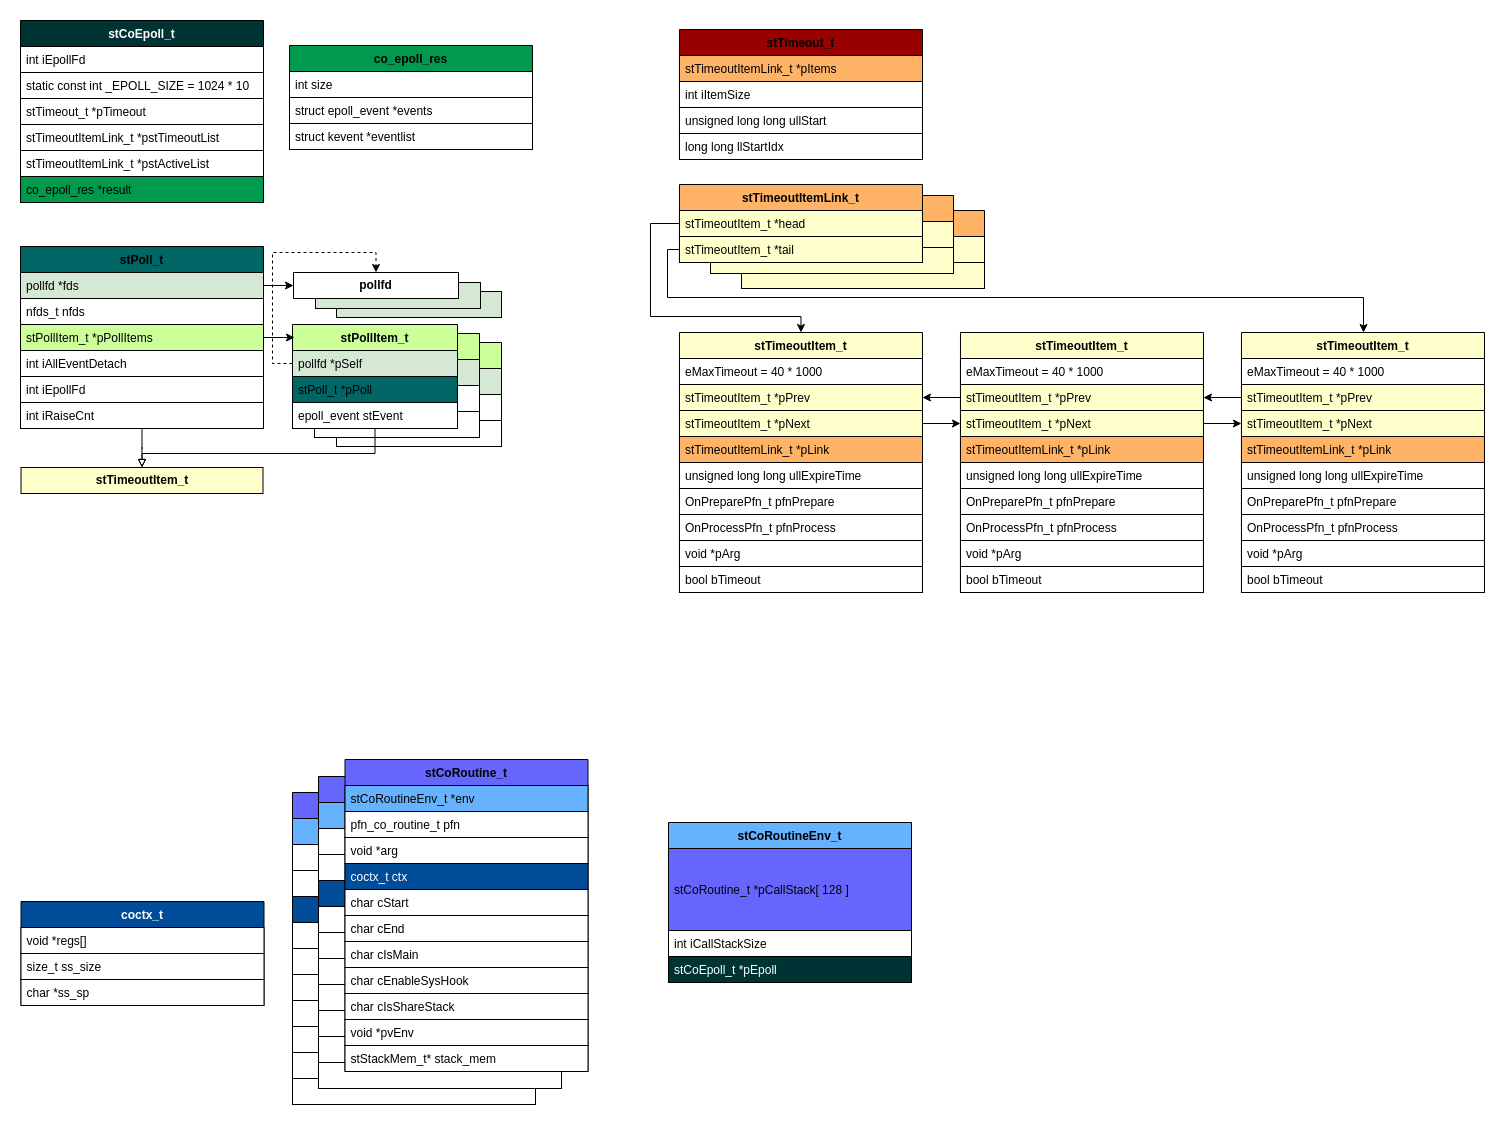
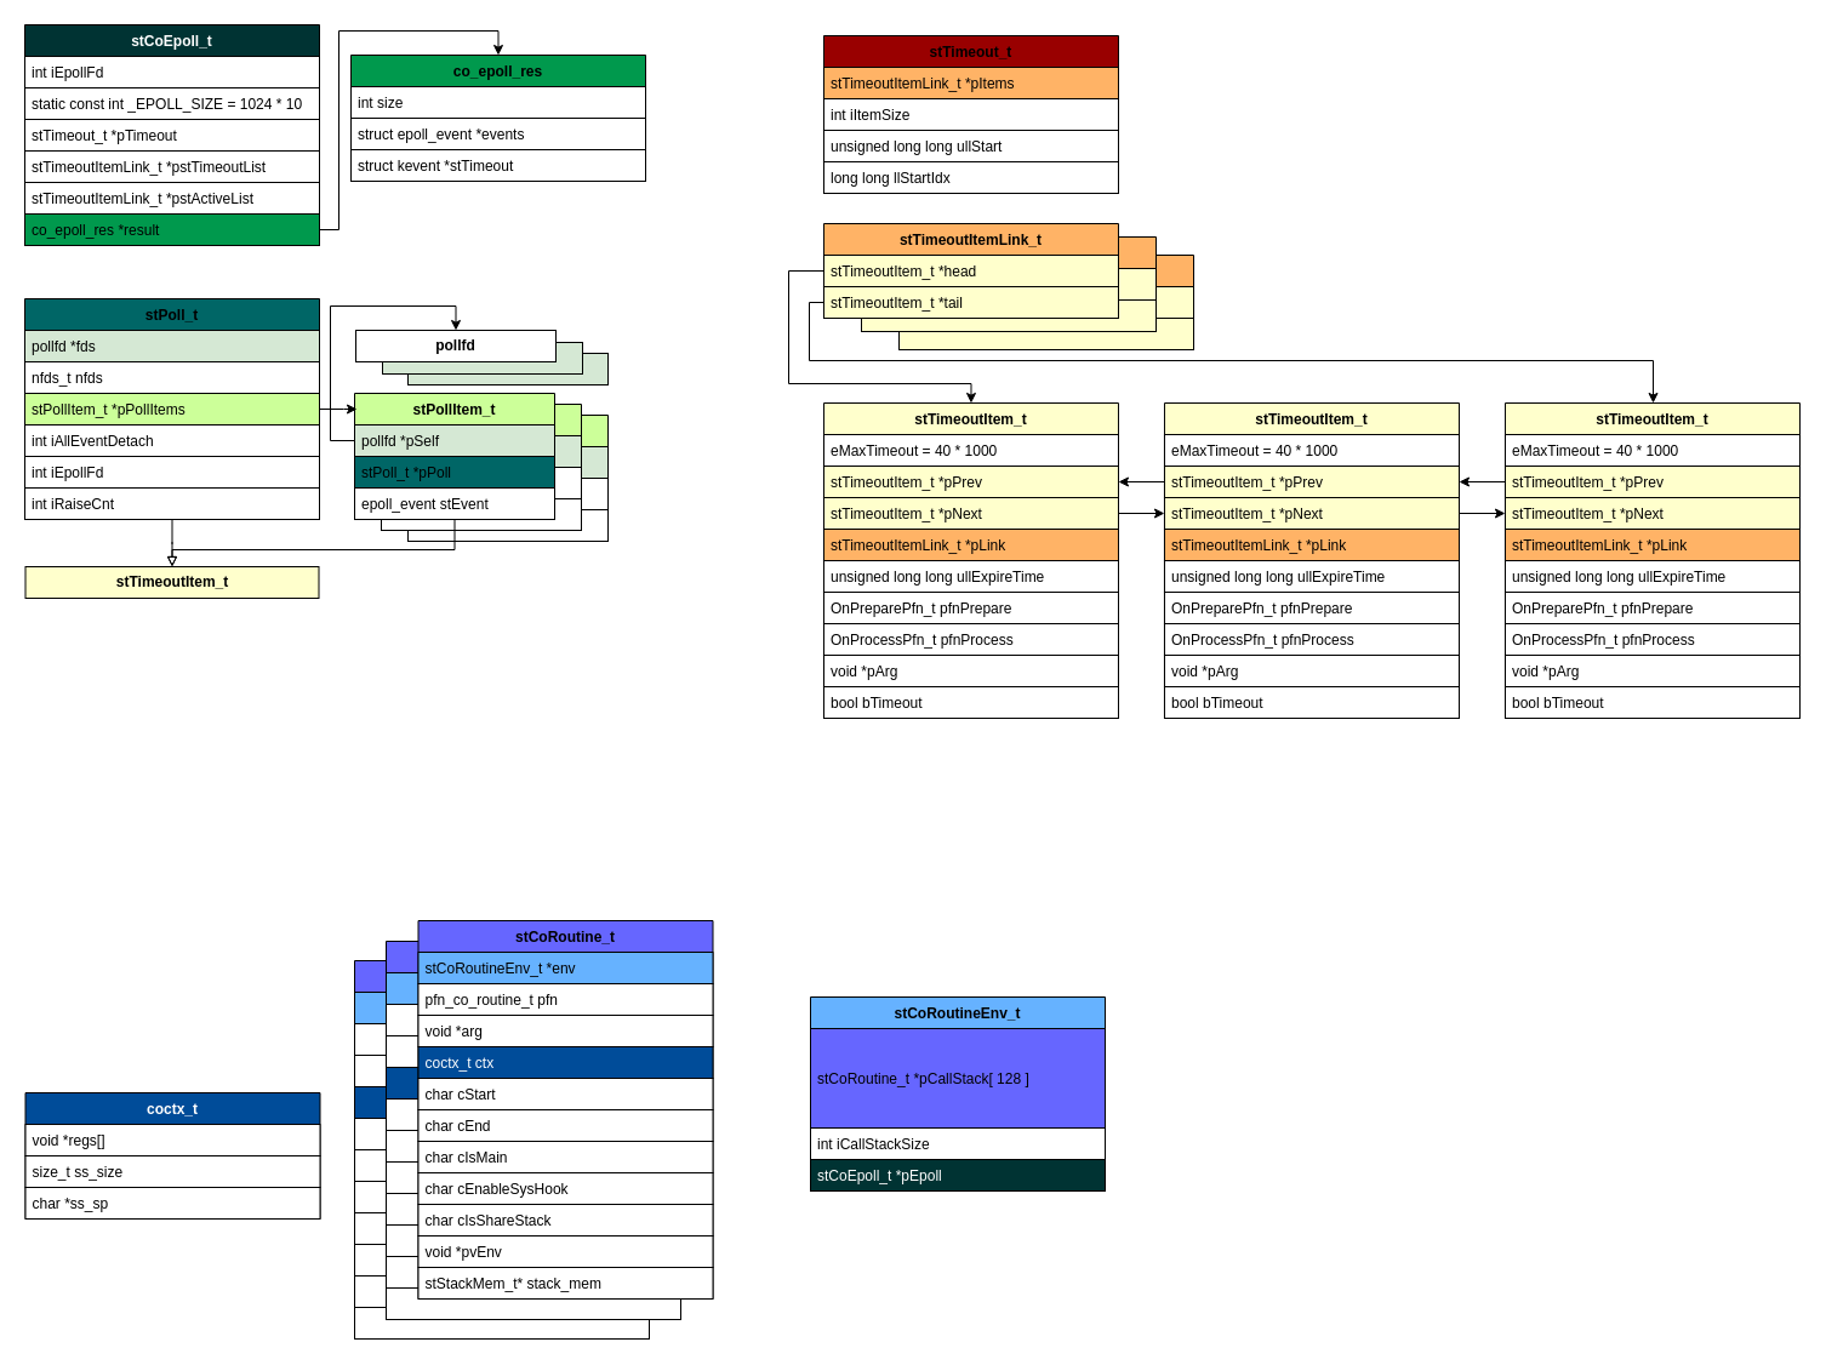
+ <mxCell id="39" style="edgeStyle=orthogonalEdgeStyle;rounded=0;orthogonalLoop=1;jettySize=auto;html=1;entryX=0.5;entryY=0;entryDx=0;entryDy=0;fontFamily=Comic Sans MS;" parent="1" source="18" target="34" edge="1"><mxGeometry relative="1" as="geometry"><Array as="points"><mxPoint x="279" y="189" /><mxPoint x="279" y="25" /><mxPoint x="411" y="25" /></Array></mxGeometry></mxCell>
- <mxCell id="37" value="struct kevent *eventlist" style="text;align=left;verticalAlign=top;spacingLeft=4;spacingRight=4;overflow=hidden;rotatable=0;points=[[0,0.5],[1,0.5]];portConstraint=eastwest;strokeColor=#000000;" parent="34" vertex="1"><mxGeometry y="78" width="243" height="26" as="geometry" /></mxCell>
+ <mxCell id="37" value="struct kevent *stTimeout" style="text;align=left;verticalAlign=top;spacingLeft=4;spacingRight=4;overflow=hidden;rotatable=0;points=[[0,0.5],[1,0.5]];portConstraint=eastwest;strokeColor=#000000;" parent="34" vertex="1"><mxGeometry y="78" width="243" height="26" as="geometry" /></mxCell>
- <mxCell id="38" style="edgeStyle=orthogonalEdgeStyle;rounded=0;orthogonalLoop=1;jettySize=auto;html=1;fontFamily=Comic Sans MS;entryX=0.5;entryY=0;entryDx=0;entryDy=0;exitX=0;exitY=0.5;exitDx=0;exitDy=0;dashed=1;" parent="1" source="28" target="31" edge="1"><mxGeometry relative="1" as="geometry"><mxPoint x="297" y="196" as="targetPoint" /></mxGeometry></mxCell>
+ <mxCell id="38" style="edgeStyle=orthogonalEdgeStyle;rounded=0;orthogonalLoop=1;jettySize=auto;html=1;fontFamily=Comic Sans MS;entryX=0.5;entryY=0;entryDx=0;entryDy=0;exitX=0;exitY=0.5;exitDx=0;exitDy=0;" parent="1" source="28" target="31" edge="1"><mxGeometry relative="1" as="geometry"><mxPoint x="297" y="196" as="targetPoint" /></mxGeometry></mxCell>
- <mxCell id="32" style="edgeStyle=orthogonalEdgeStyle;rounded=0;orthogonalLoop=1;jettySize=auto;html=1;fontFamily=Comic Sans MS;entryX=0;entryY=0.5;entryDx=0;entryDy=0;" parent="1" source="21" target="31" edge="1"><mxGeometry relative="1" as="geometry"><mxPoint x="305" y="231" as="targetPoint" /></mxGeometry></mxCell>
